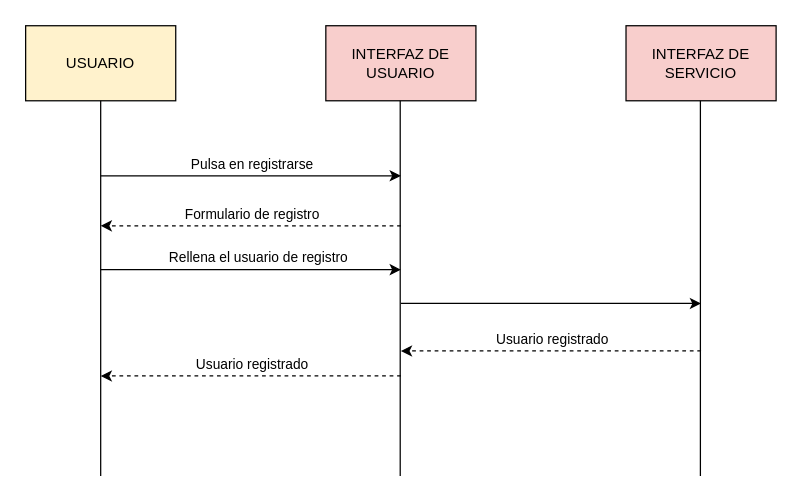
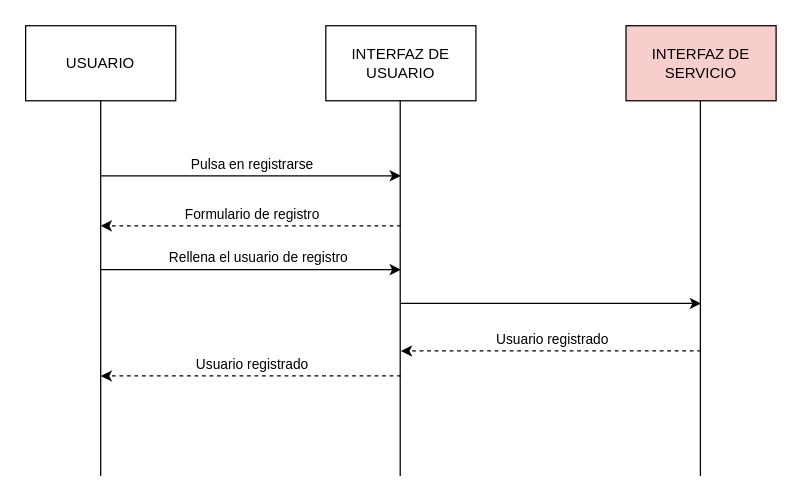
- <mxCell id="2" value="USUARIO" style="rounded=0;whiteSpace=wrap;html=1;fillColor=#fff2cc;" parent="1" vertex="1"><mxGeometry x="20" y="20" width="120" height="60" as="geometry" /></mxCell>
+ <mxCell id="2" value="USUARIO" style="rounded=0;whiteSpace=wrap;html=1;" parent="1" vertex="1"><mxGeometry x="20" y="20" width="120" height="60" as="geometry" /></mxCell>
- <mxCell id="3" value="INTERFAZ DE USUARIO" style="rounded=0;whiteSpace=wrap;html=1;fillColor=#f8cecc;" parent="1" vertex="1"><mxGeometry x="260" y="20" width="120" height="60" as="geometry" /></mxCell>
+ <mxCell id="3" value="INTERFAZ DE USUARIO" style="rounded=0;whiteSpace=wrap;html=1;" parent="1" vertex="1"><mxGeometry x="260" y="20" width="120" height="60" as="geometry" /></mxCell>
